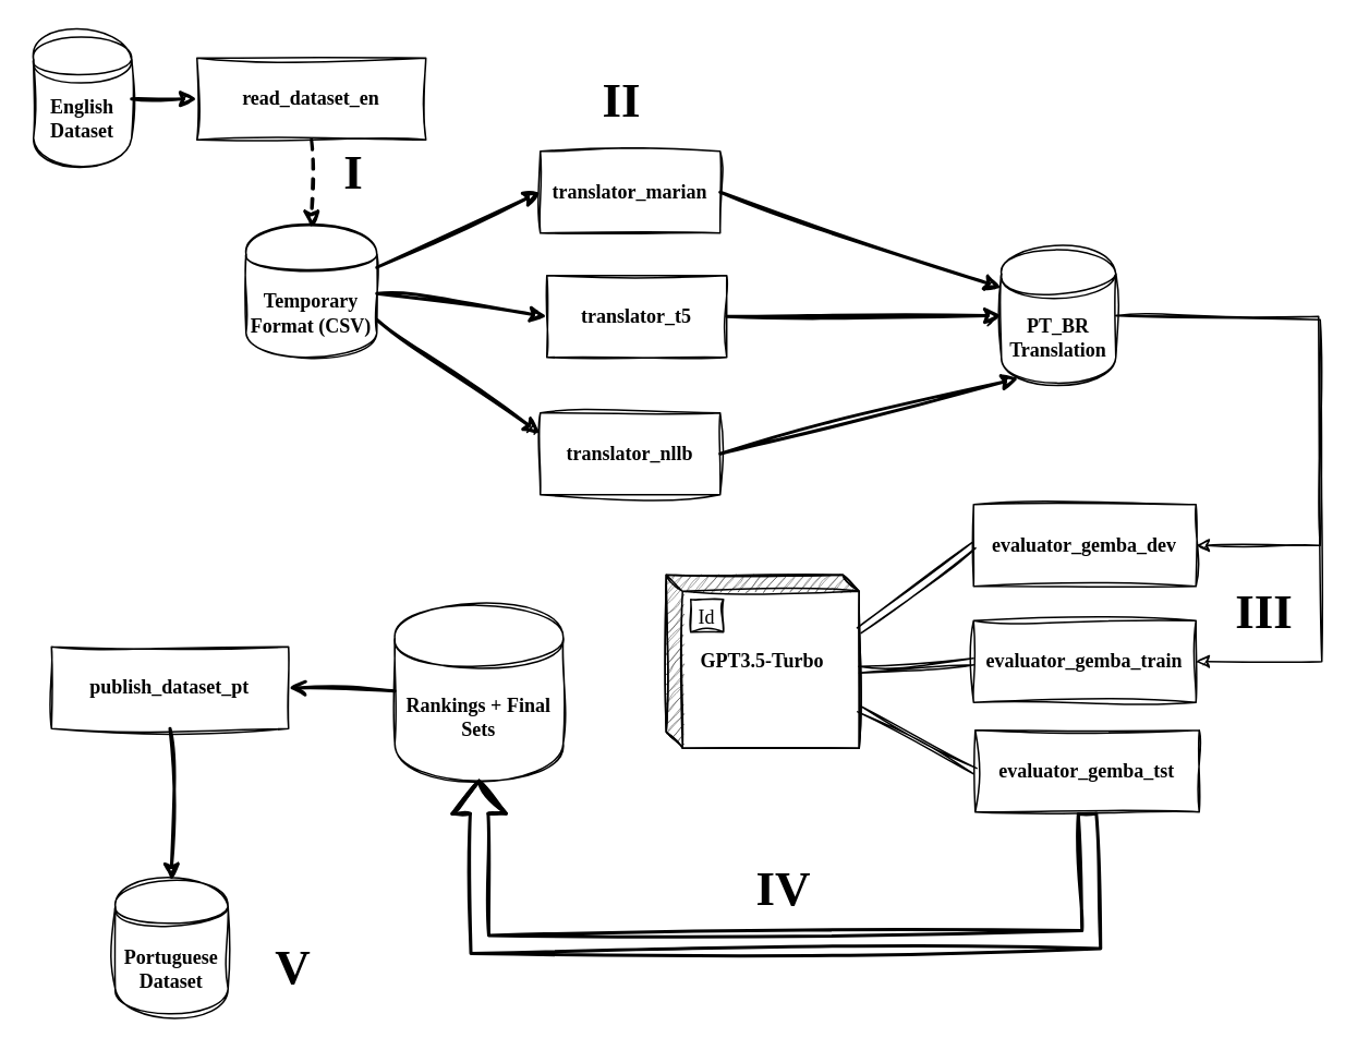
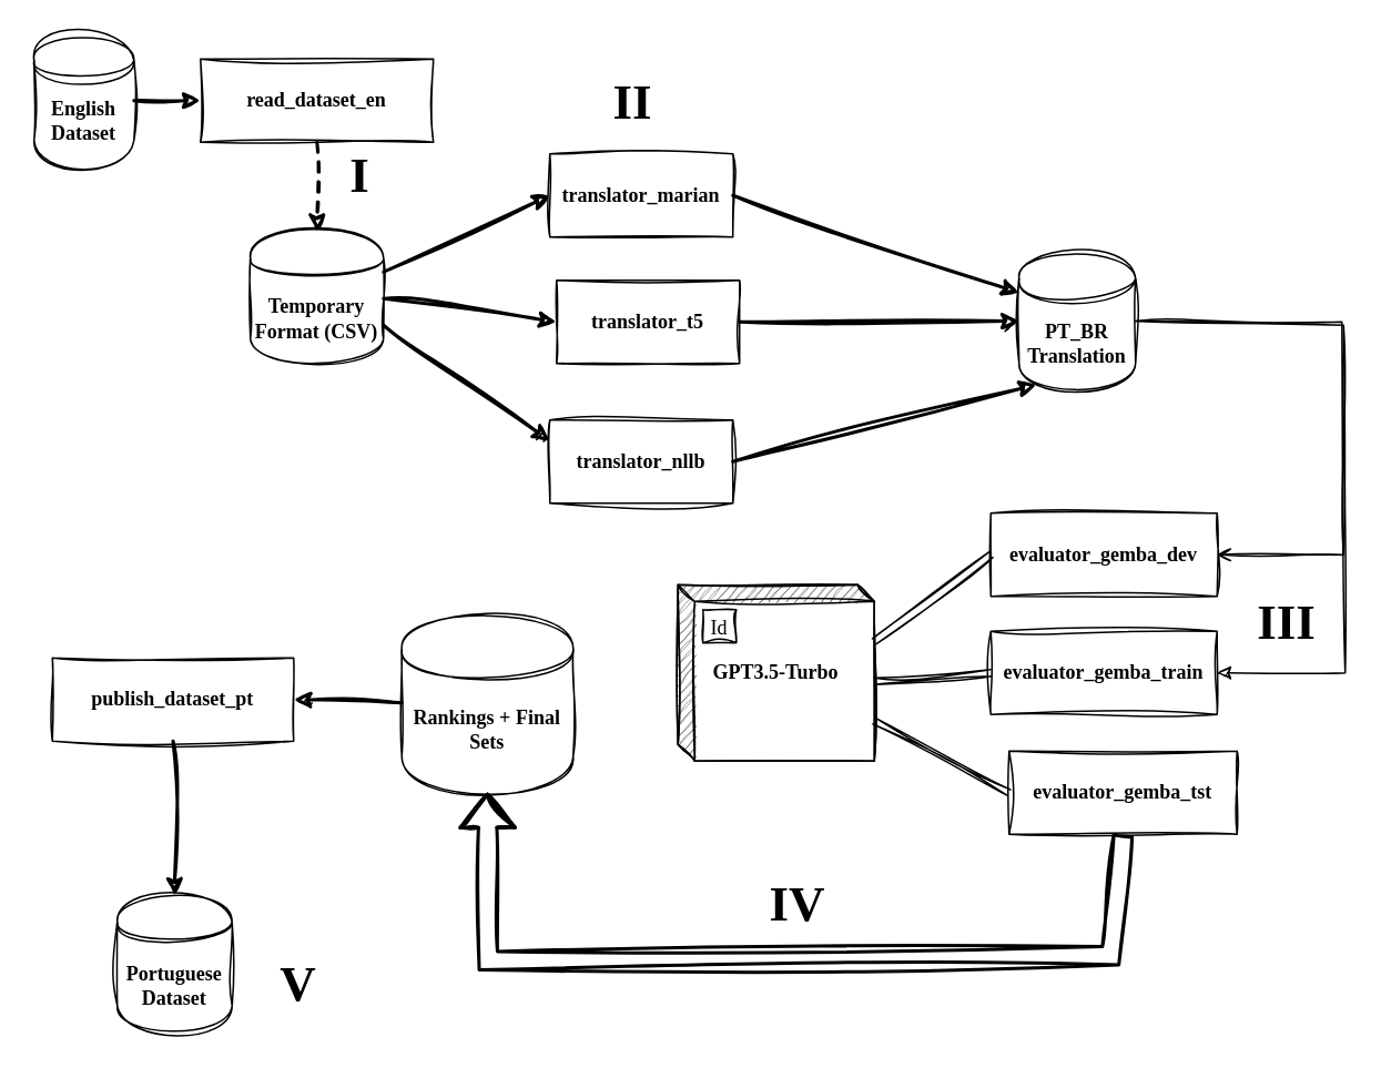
- <mxCell id="27" value="" style="endArrow=classic;html=1;rounded=0;sketch=1;hachureGap=4;jiggle=2;curveFitting=1;fontFamily=Architects Daughter;fontSource=https%3A%2F%2Ffonts.googleapis.com%2Fcss%3Ffamily%3DArchitects%2BDaughter;exitX=1;exitY=0.5;exitDx=0;exitDy=0;entryX=1;entryY=0.5;entryDx=0;entryDy=0;" edge="1" parent="1" source="10" target="14"><mxGeometry width="50" height="50" relative="1" as="geometry"><mxPoint x="717" y="178" as="sourcePoint" /><mxPoint x="767" y="128" as="targetPoint" /><Array as="points"><mxPoint x="807" y="195" /><mxPoint x="807" y="333" /></Array></mxGeometry></mxCell>
+ <mxCell id="27" value="" style="endArrow=open;html=1;rounded=0;sketch=1;hachureGap=4;jiggle=2;curveFitting=1;fontFamily=Architects Daughter;fontSource=https%3A%2F%2Ffonts.googleapis.com%2Fcss%3Ffamily%3DArchitects%2BDaughter;exitX=1;exitY=0.5;exitDx=0;exitDy=0;entryX=1;entryY=0.5;entryDx=0;entryDy=0;" edge="1" parent="1" source="10" target="14"><mxGeometry width="50" height="50" relative="1" as="geometry"><mxPoint x="717" y="178" as="sourcePoint" /><mxPoint x="767" y="128" as="targetPoint" /><Array as="points"><mxPoint x="807" y="195" /><mxPoint x="807" y="333" /></Array></mxGeometry></mxCell>
- <mxCell id="22" value="" style="endArrow=open;html=1;rounded=0;sketch=1;hachureGap=4;jiggle=2;curveFitting=1;fontFamily=Architects Daughter;fontSource=https%3A%2F%2Ffonts.googleapis.com%2Fcss%3Ffamily%3DArchitects%2BDaughter;exitX=0;exitY=0.5;exitDx=0;exitDy=0;entryX=1;entryY=0.5;entryDx=0;entryDy=0;strokeWidth=2;" edge="1" parent="1" source="20" target="21"><mxGeometry width="50" height="50" relative="1" as="geometry"><mxPoint x="303" y="542" as="sourcePoint" /><mxPoint x="353" y="492" as="targetPoint" /></mxGeometry></mxCell>
+ <mxCell id="22" value="" style="endArrow=classic;html=1;rounded=0;sketch=1;hachureGap=4;jiggle=2;curveFitting=1;fontFamily=Architects Daughter;fontSource=https%3A%2F%2Ffonts.googleapis.com%2Fcss%3Ffamily%3DArchitects%2BDaughter;exitX=0;exitY=0.5;exitDx=0;exitDy=0;entryX=1;entryY=0.5;entryDx=0;entryDy=0;strokeWidth=2;" edge="1" parent="1" source="20" target="21"><mxGeometry width="50" height="50" relative="1" as="geometry"><mxPoint x="303" y="542" as="sourcePoint" /><mxPoint x="353" y="492" as="targetPoint" /></mxGeometry></mxCell>
- <mxCell id="16" value="evaluator_gemba_tst" style="html=1;dashed=0;whiteSpace=wrap;sketch=1;hachureGap=4;jiggle=2;curveFitting=1;fontFamily=Architects Daughter;fontSource=https%3A%2F%2Ffonts.googleapis.com%2Fcss%3Ffamily%3DArchitects%2BDaughter;fontStyle=1" vertex="1" parent="1"><mxGeometry x="596" y="446" width="137" height="50" as="geometry" /></mxCell>
+ <mxCell id="16" value="evaluator_gemba_tst" style="html=1;dashed=0;whiteSpace=wrap;sketch=1;hachureGap=4;jiggle=2;curveFitting=1;fontFamily=Architects Daughter;fontSource=https%3A%2F%2Ffonts.googleapis.com%2Fcss%3Ffamily%3DArchitects%2BDaughter;fontStyle=1" vertex="1" parent="1"><mxGeometry x="606" y="451" width="137" height="50" as="geometry" /></mxCell>
